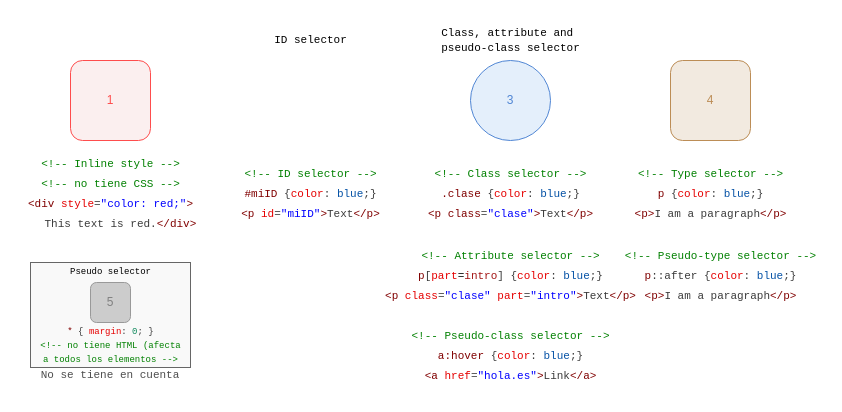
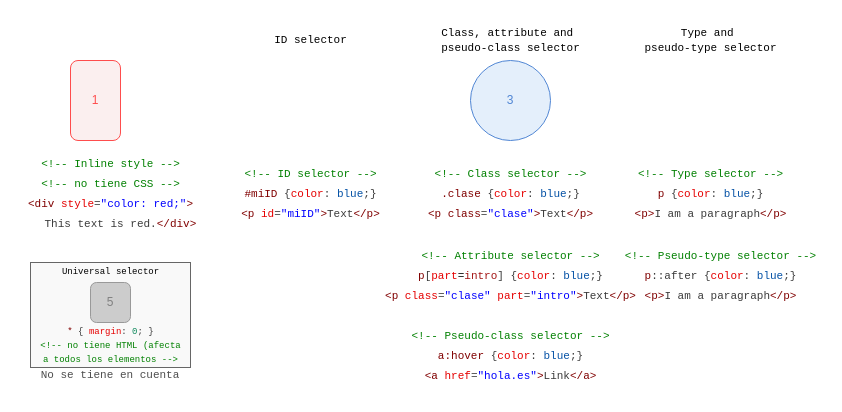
+ <mxCell id="9" value="&lt;div&gt;&lt;font face=&quot;Consolas, Courier New, monospace&quot;&gt;Type and&amp;nbsp;&lt;/font&gt;&lt;/div&gt;&lt;div&gt;&lt;font face=&quot;Consolas, Courier New, monospace&quot;&gt;pseudo-type selector&lt;/font&gt;&lt;/div&gt;" style="text;html=1;align=center;verticalAlign=middle;resizable=0;points=[];autosize=1;strokeColor=none;fillColor=none;fontSize=11;" vertex="1" parent="1"><mxGeometry x="640" width="140" height="40" as="geometry" y="20" /></mxCell>
- <mxCell id="3" value="1" style="whiteSpace=wrap;html=1;aspect=fixed;rounded=1;gradientColor=none;fillColor=light-dark(#fbefef, #ededed);shadow=0;gradientDirection=radial;strokeColor=light-dark(#fe4d4d, #ededed);perimeterSpacing=0;glass=0;fontColor=light-dark(#fe4d4d, #ededed);" vertex="1" parent="1"><mxGeometry x="70" y="60" width="80" height="80" as="geometry" /></mxCell>
+ <mxCell id="3" value="1" style="whiteSpace=wrap;html=1;aspect=fixed;rounded=1;gradientColor=none;fillColor=light-dark(#fbefef, #ededed);shadow=0;gradientDirection=radial;strokeColor=light-dark(#fe4d4d, #ededed);perimeterSpacing=0;glass=0;fontColor=light-dark(#fe4d4d, #ededed);" vertex="1" parent="1"><mxGeometry x="70" y="60" width="50" height="80" as="geometry" /></mxCell>
- <mxCell id="5" value="4" style="html=1;aspect=fixed;rounded=1;fillColor=light-dark(#f2eae0, #ededed);strokeColor=light-dark(#bc8d56, #ededed);fontColor=light-dark(#bc8d56, #ededed);labelBackgroundColor=none;labelBorderColor=none;textShadow=0;whiteSpace=wrap;" vertex="1" parent="1"><mxGeometry x="670" y="60" width="80" height="80" as="geometry" /></mxCell>
- <mxCell id="17" value="&lt;font style=&quot;font-size: 9px;&quot; face=&quot;Consolas, Courier New, monospace&quot;&gt;Pseudo selector&lt;/font&gt;" style="text;html=1;align=center;verticalAlign=middle;resizable=0;points=[];autosize=1;strokeColor=none;fillColor=none;fontSize=11;spacing=0;" vertex="1" parent="1"><mxGeometry x="55" y="260" width="110" height="20" as="geometry" /></mxCell>
+ <mxCell id="17" value="&lt;font style=&quot;font-size: 9px;&quot; face=&quot;Consolas, Courier New, monospace&quot;&gt;Universal selector&lt;/font&gt;" style="text;html=1;align=center;verticalAlign=middle;resizable=0;points=[];autosize=1;strokeColor=none;fillColor=none;fontSize=11;spacing=0;" vertex="1" parent="1"><mxGeometry x="55" y="260" width="110" height="20" as="geometry" /></mxCell>
